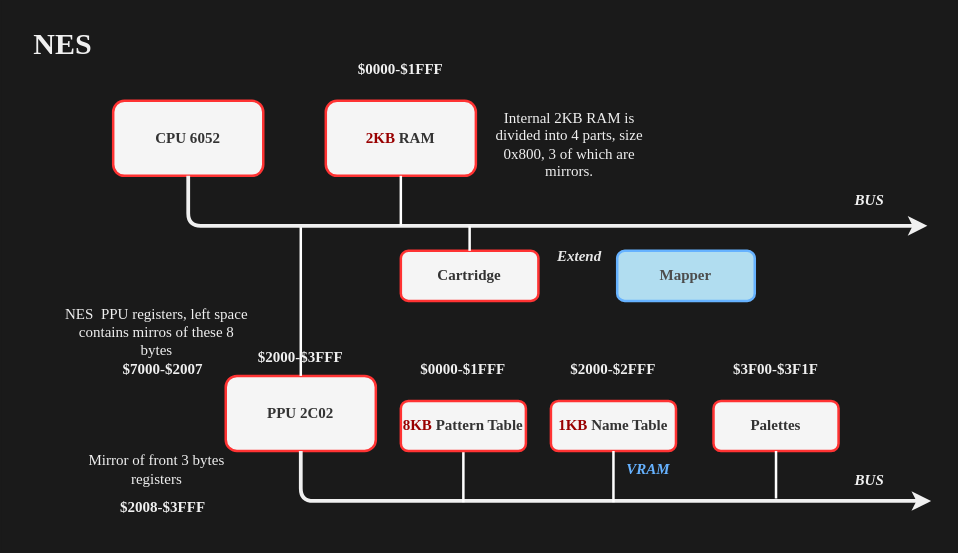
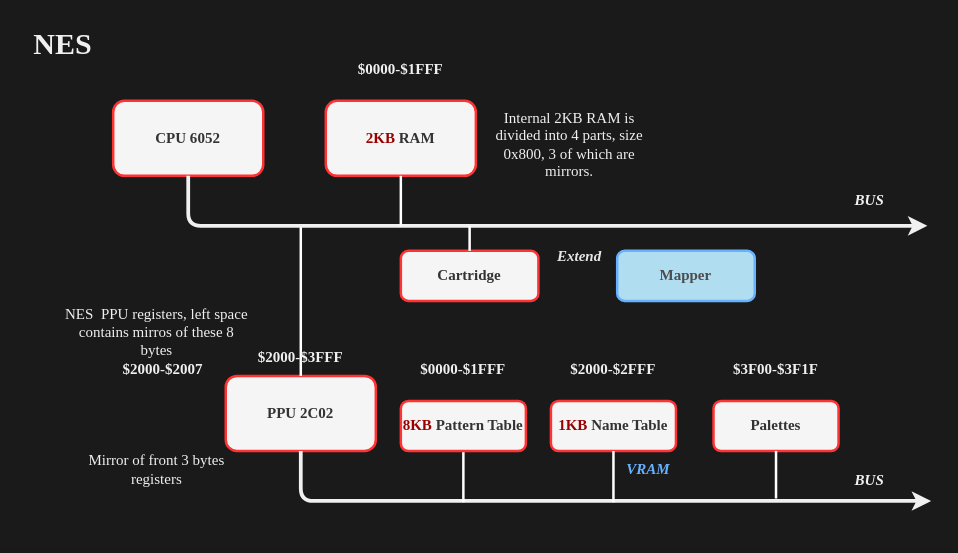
- <mxCell id="14" value="&lt;b&gt;$7000-$2007&lt;br&gt;&lt;/b&gt;" style="text;align=center;html=1;verticalAlign=middle;whiteSpace=wrap;rounded=0;shadow=0;glass=0;labelBackgroundColor=none;sketch=0;fontFamily=Verdana;fillColor=none;fontColor=#F0F0F0;" parent="1" vertex="1"><mxGeometry x="100" y="280" width="60" height="30" as="geometry" /></mxCell>
+ <mxCell id="14" value="&lt;b&gt;$2000-$2007&lt;br&gt;&lt;/b&gt;" style="text;align=center;html=1;verticalAlign=middle;whiteSpace=wrap;rounded=0;shadow=0;glass=0;labelBackgroundColor=none;sketch=0;fontFamily=Verdana;fillColor=none;fontColor=#F0F0F0;" parent="1" vertex="1"><mxGeometry x="100" y="280" width="60" height="30" as="geometry" /></mxCell>
- <mxCell id="26" value="&lt;b&gt;$2008-$3FFF&lt;/b&gt;" style="text;align=center;html=1;verticalAlign=middle;whiteSpace=wrap;rounded=0;shadow=0;glass=0;labelBackgroundColor=none;sketch=0;fontFamily=Verdana;fillColor=none;fontColor=#F0F0F0;" parent="1" vertex="1"><mxGeometry x="100" y="390" width="60" height="30" as="geometry" /></mxCell>
